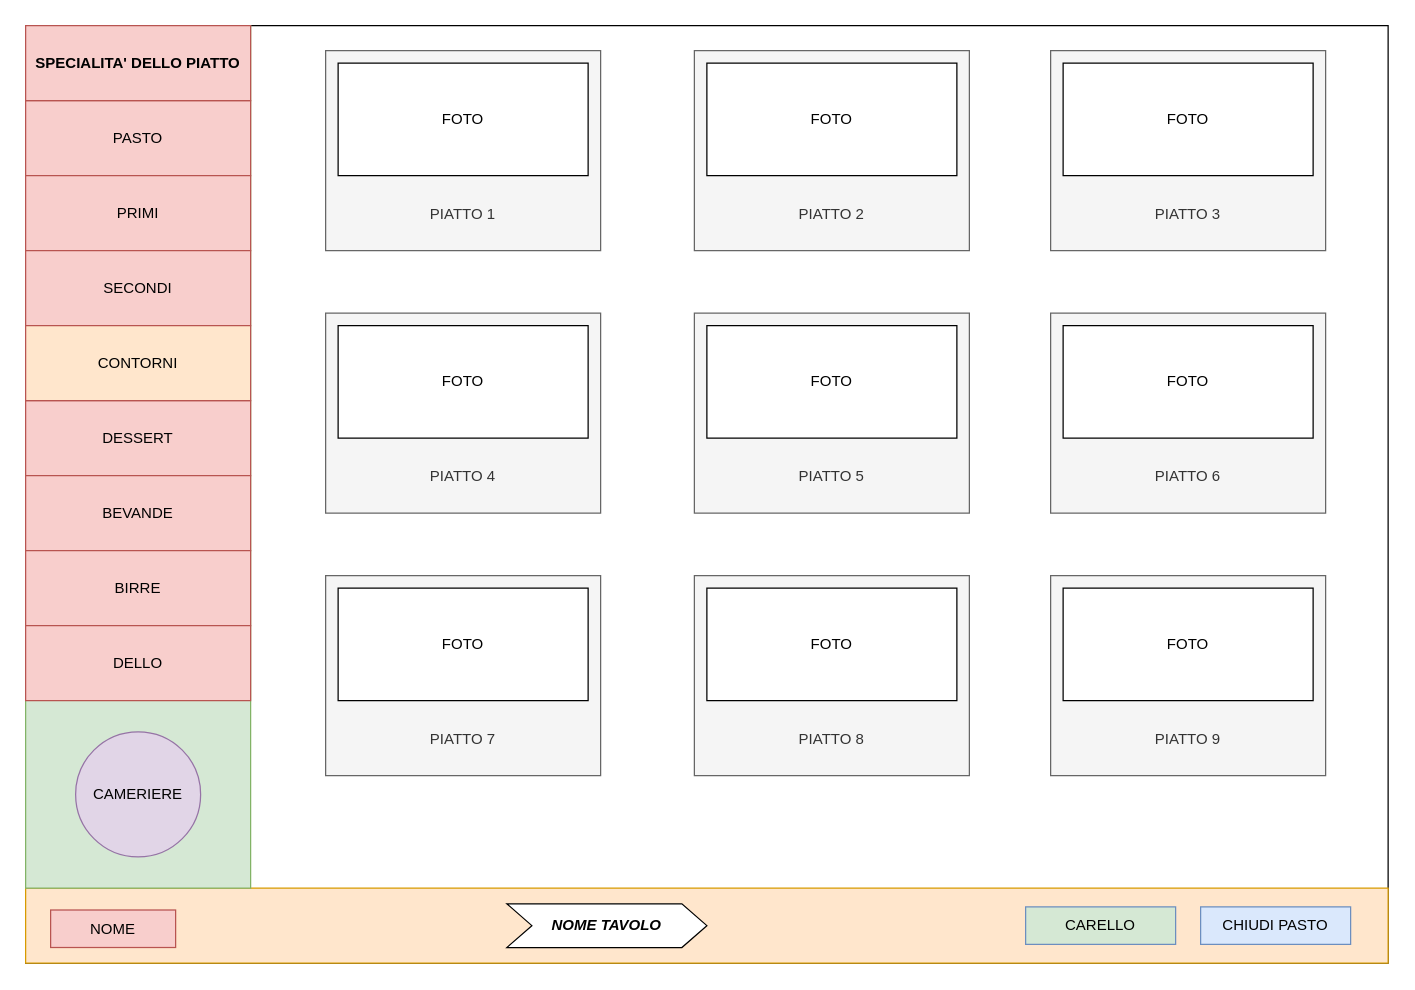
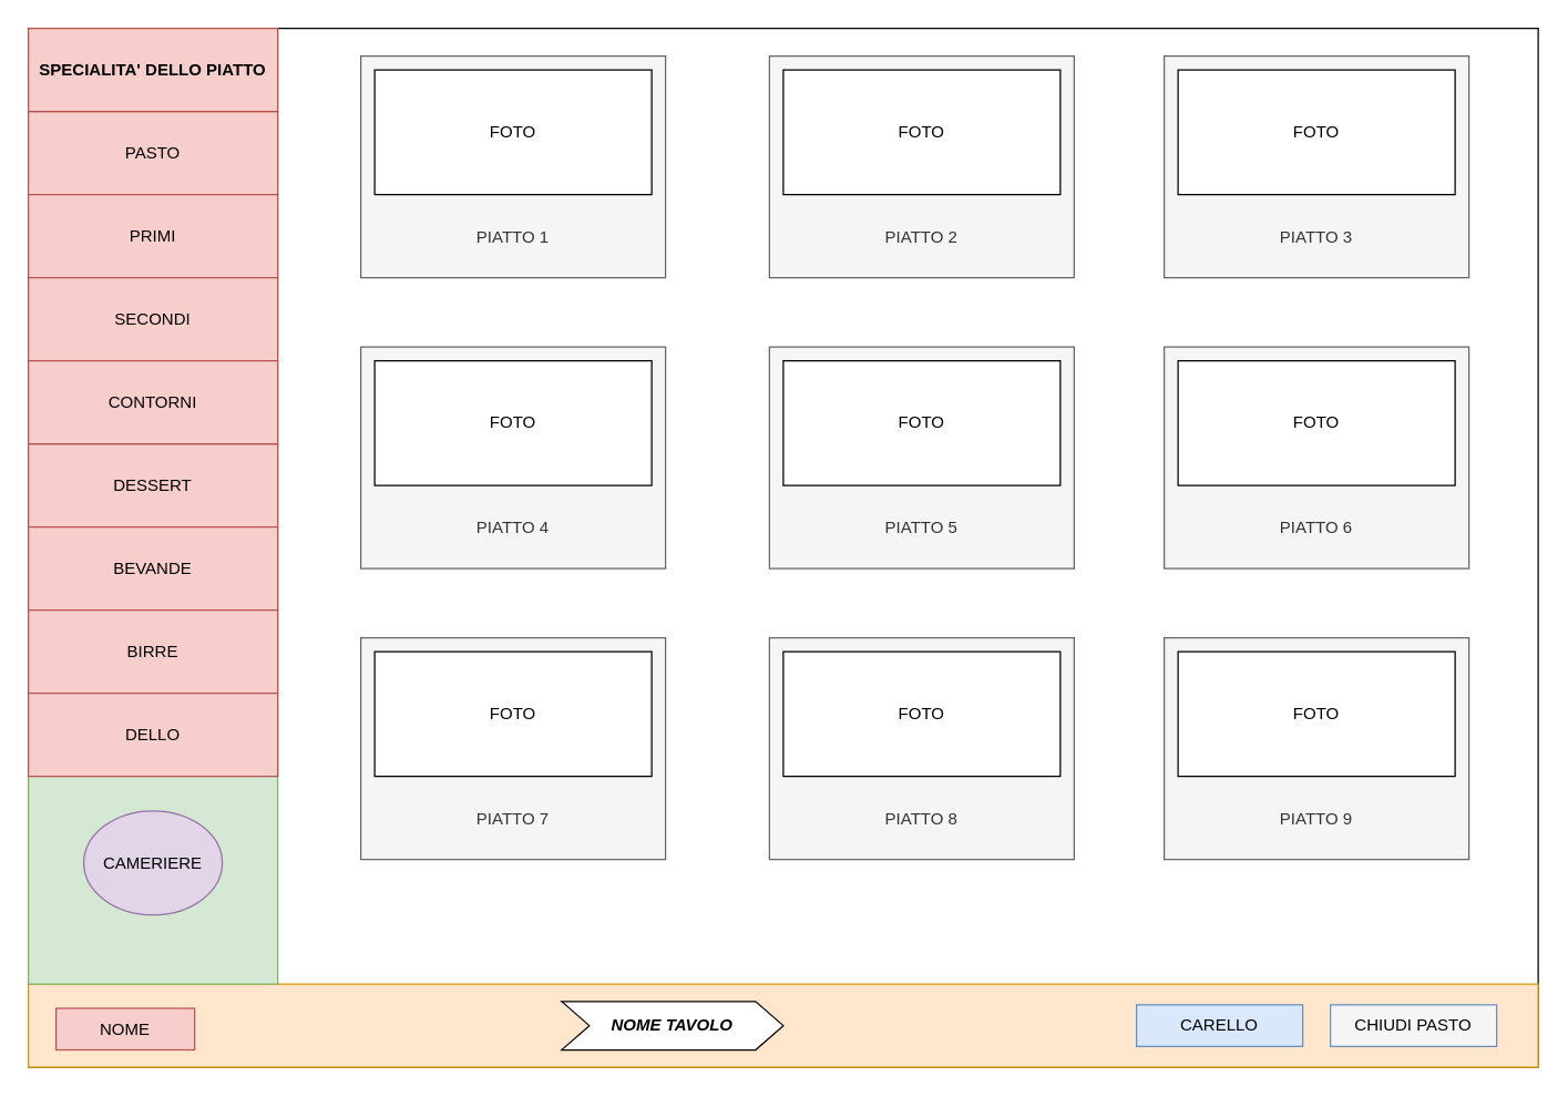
- <mxCell id="35" value="CONTORNI" style="rounded=0;whiteSpace=wrap;html=1;fillColor=#ffe6cc;strokeColor=#b85450;" parent="1" vertex="1"><mxGeometry x="20" y="260" width="180" height="60" as="geometry" /></mxCell>
+ <mxCell id="35" value="CONTORNI" style="rounded=0;whiteSpace=wrap;html=1;fillColor=#f8cecc;strokeColor=#b85450;" parent="1" vertex="1"><mxGeometry x="20" y="260" width="180" height="60" as="geometry" /></mxCell>
- <mxCell id="32" value="CAMERIERE" style="ellipse;whiteSpace=wrap;html=1;aspect=fixed;fillColor=#e1d5e7;strokeColor=#9673a6;" parent="1" vertex="1"><mxGeometry x="60" y="585" width="100" height="100" as="geometry" /></mxCell>
+ <mxCell id="32" value="CAMERIERE" style="ellipse;whiteSpace=wrap;html=1;aspect=fixed;fillColor=#e1d5e7;strokeColor=#9673a6;" parent="1" vertex="1"><mxGeometry x="60" y="585" width="100" height="75" as="geometry" /></mxCell>
- <mxCell id="4" value="CARELLO" style="rounded=0;whiteSpace=wrap;html=1;fillColor=#d5e8d4;strokeColor=#6c8ebf;" parent="1" vertex="1"><mxGeometry x="820" y="725" width="120" height="30" as="geometry" /></mxCell>
+ <mxCell id="4" value="CARELLO" style="rounded=0;whiteSpace=wrap;html=1;fillColor=#dae8fc;strokeColor=#6c8ebf;" parent="1" vertex="1"><mxGeometry x="820" y="725" width="120" height="30" as="geometry" /></mxCell>
- <mxCell id="5" value="CHIUDI PASTO" style="rounded=0;whiteSpace=wrap;html=1;fillColor=#dae8fc;strokeColor=#6c8ebf;" parent="1" vertex="1"><mxGeometry x="960" y="725" width="120" height="30" as="geometry" /></mxCell>
+ <mxCell id="5" value="CHIUDI PASTO" style="rounded=0;whiteSpace=wrap;html=1;fillColor=#f5f5f5;strokeColor=#6c8ebf;" parent="1" vertex="1"><mxGeometry x="960" y="725" width="120" height="30" as="geometry" /></mxCell>
